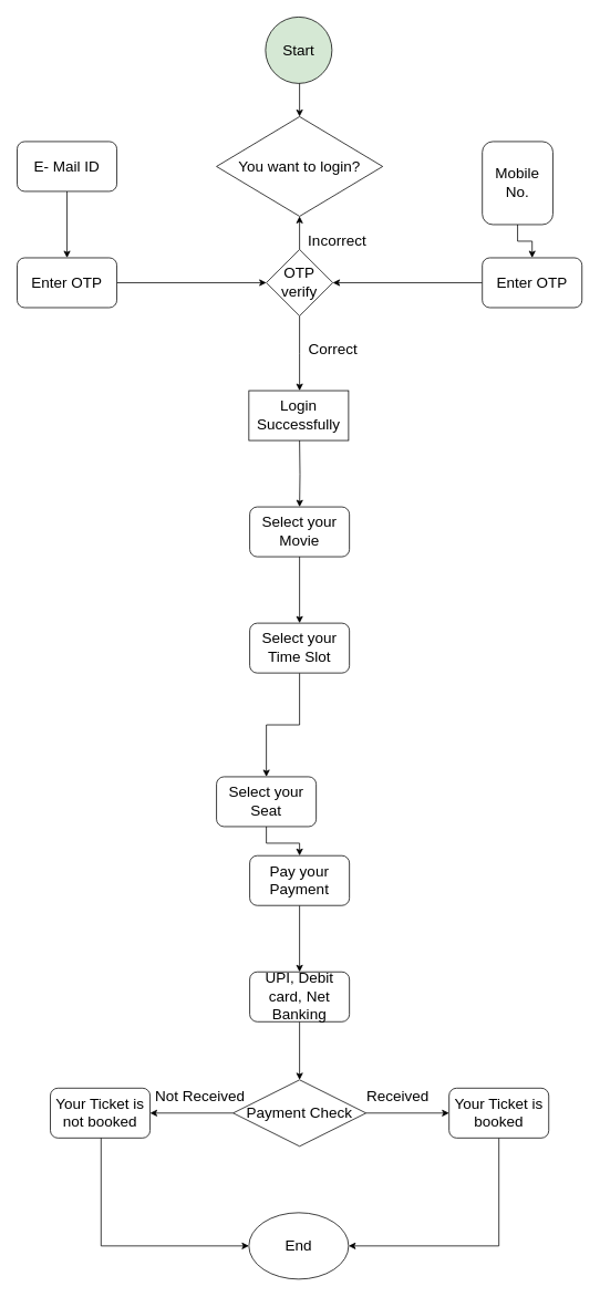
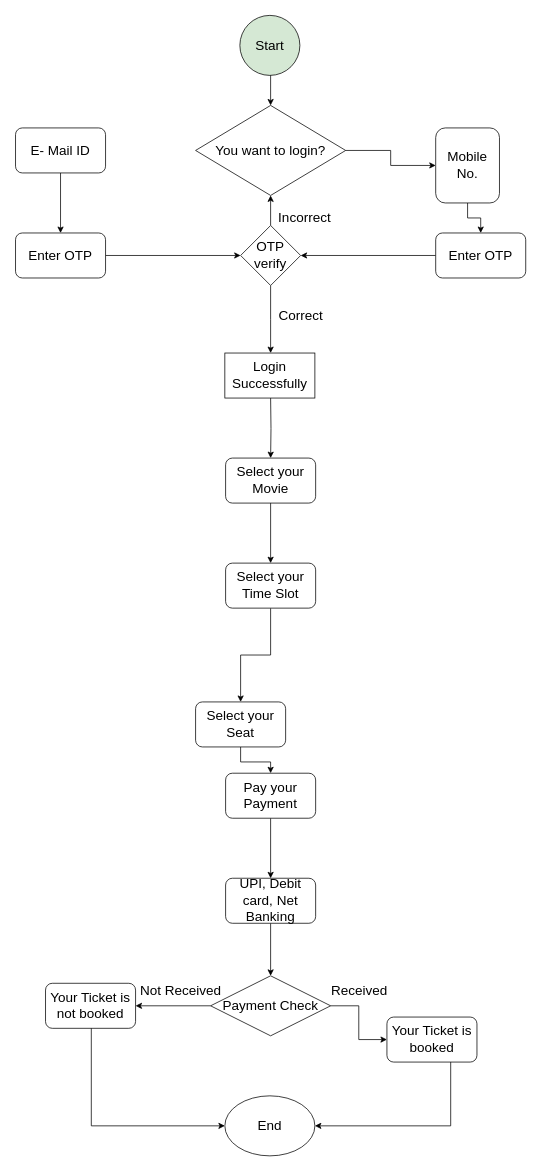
+ <mxCell id="4" value="" style="edgeStyle=orthogonalEdgeStyle;rounded=0;orthogonalLoop=1;jettySize=auto;html=1;fontSize=18;" edge="1" parent="1" source="5" target="9"><mxGeometry relative="1" as="geometry" /></mxCell>
- <mxCell id="34" value="Your Ticket is booked" style="rounded=1;whiteSpace=wrap;html=1;fontSize=18;" vertex="1" parent="1"><mxGeometry x="540" y="1310" width="120" height="60" as="geometry" /></mxCell>
+ <mxCell id="34" value="Your Ticket is booked" style="rounded=1;whiteSpace=wrap;html=1;fontSize=18;" vertex="1" parent="1"><mxGeometry x="515" y="1355" width="120" height="60" as="geometry" /></mxCell>
